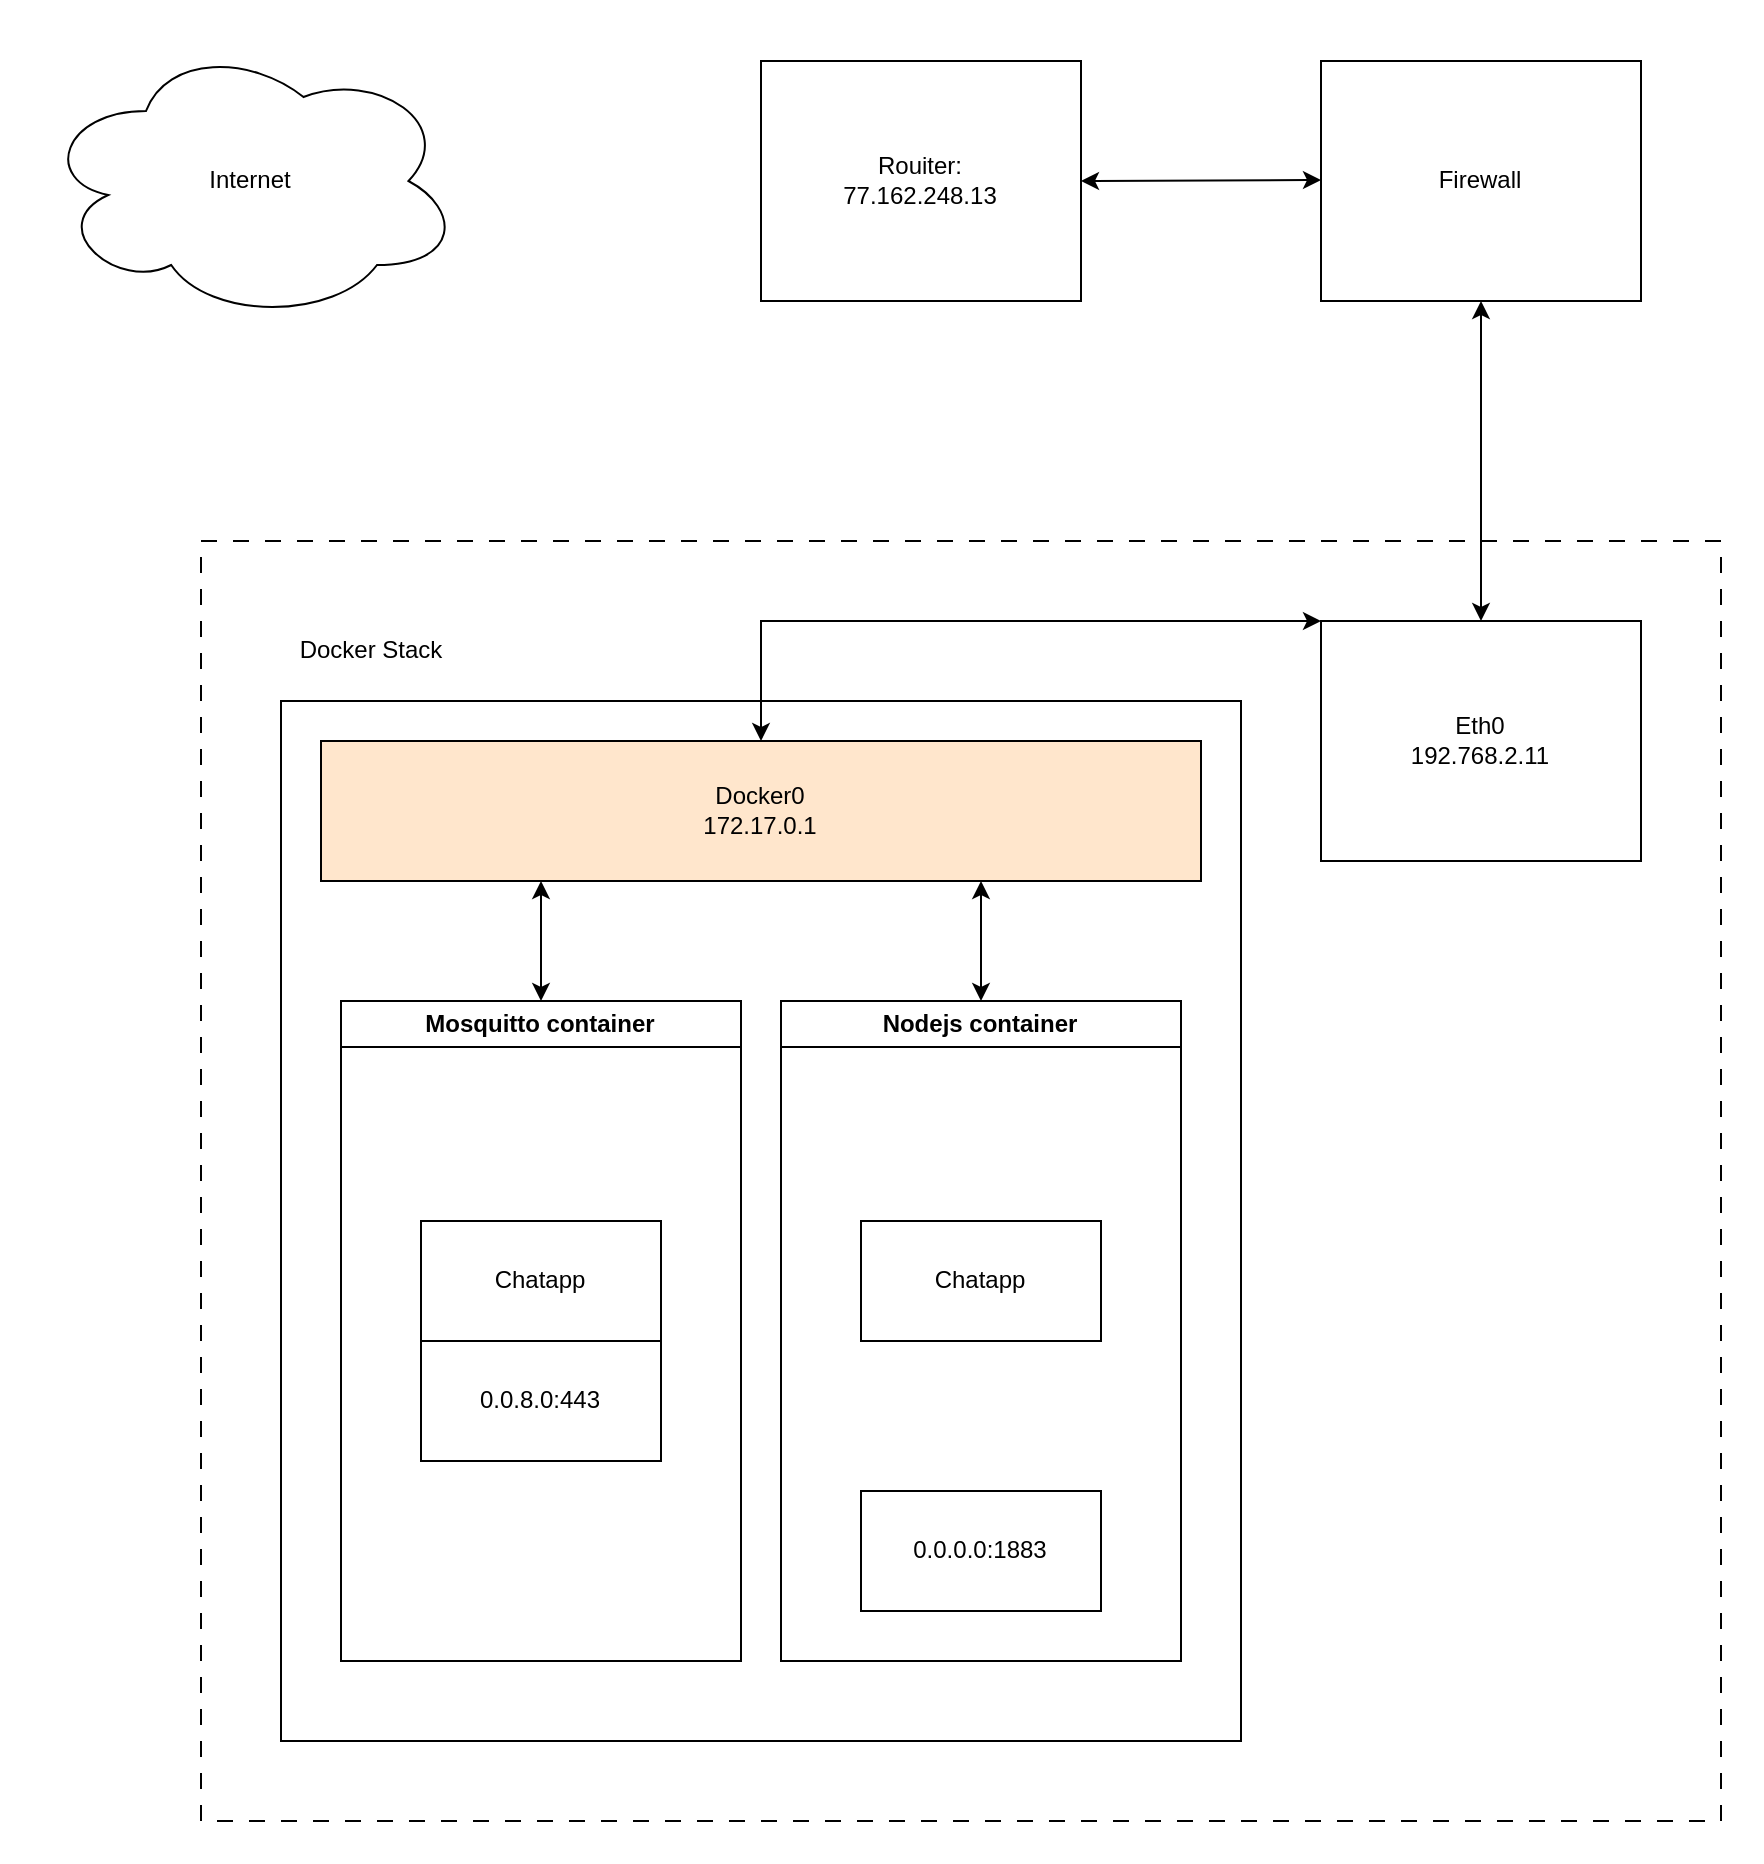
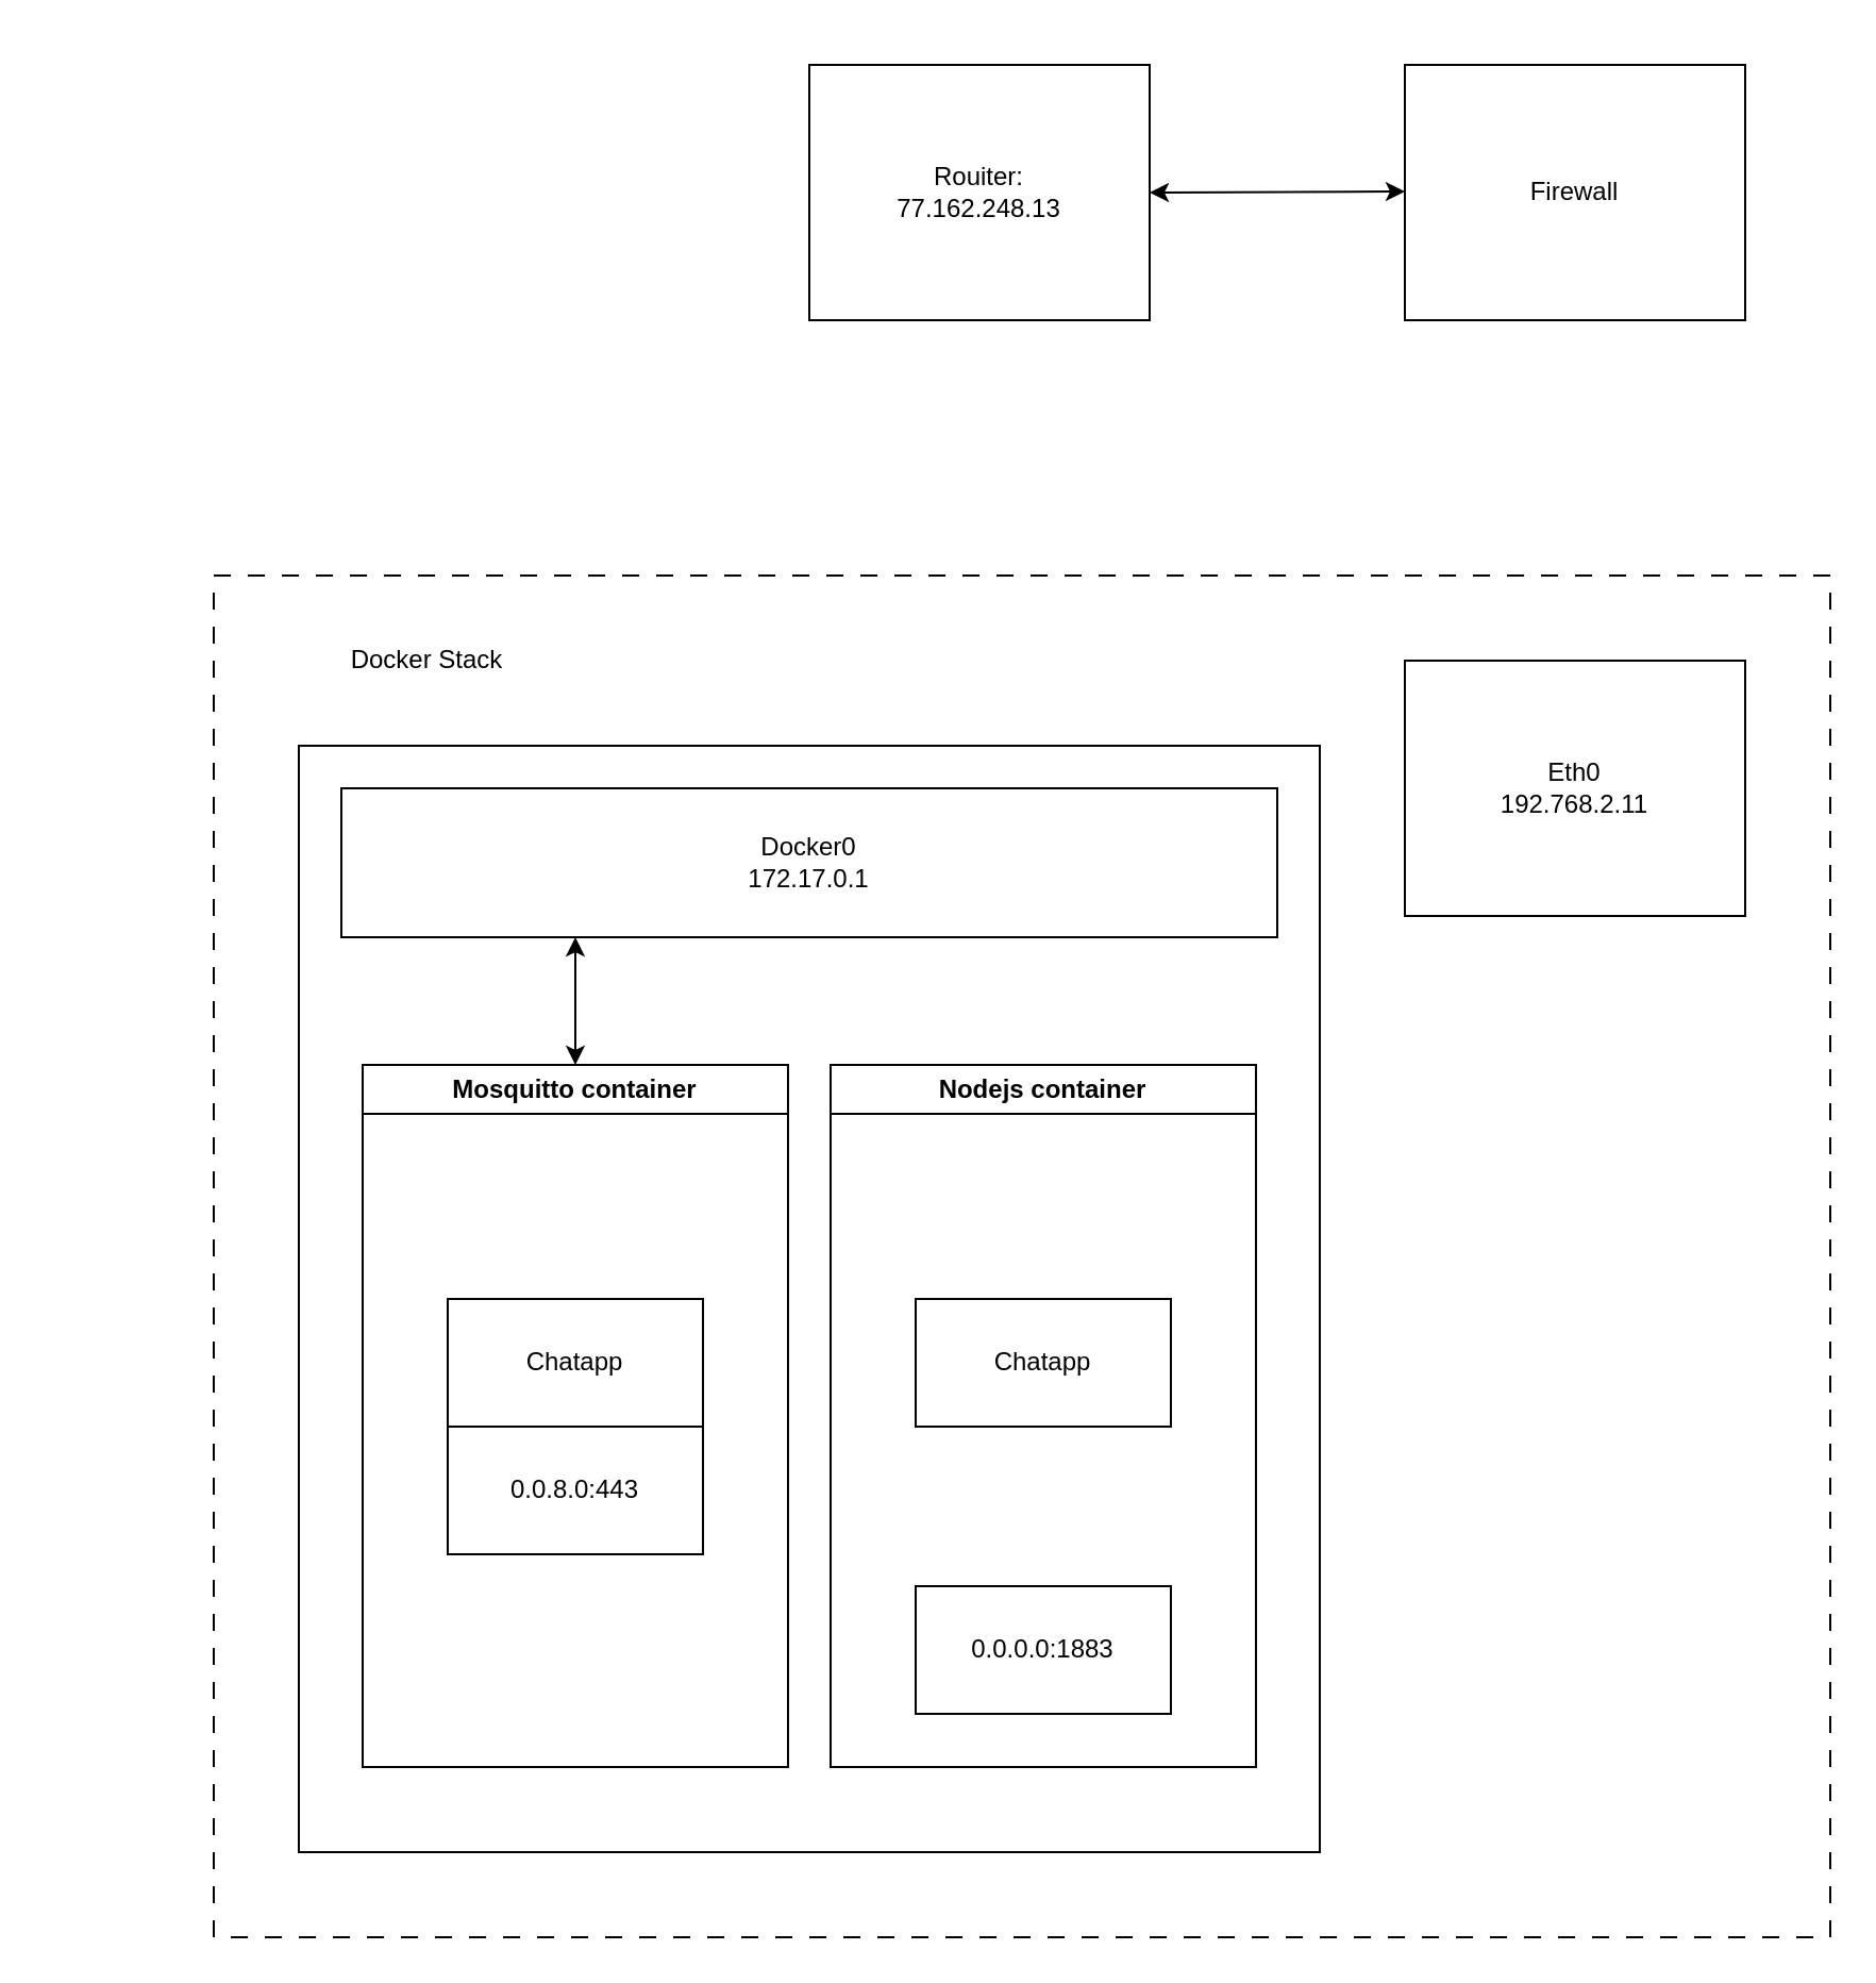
- <mxCell id="2" value="Internet" style="ellipse;shape=cloud;whiteSpace=wrap;html=1;" vertex="1" parent="1"><mxGeometry x="20" y="20" width="210" height="140" as="geometry" /></mxCell>
- <mxCell id="9" value="" style="endArrow=classic;startArrow=classic;html=1;rounded=0;entryX=0.5;entryY=1;entryDx=0;entryDy=0;exitX=0.5;exitY=0;exitDx=0;exitDy=0;" edge="1" parent="1" source="7" target="4"><mxGeometry width="50" height="50" relative="1" as="geometry"><mxPoint x="940" y="240.5" as="sourcePoint" /><mxPoint x="1060" y="240" as="targetPoint" /></mxGeometry></mxCell>
- <mxCell id="18" value="" style="endArrow=classic;startArrow=classic;html=1;rounded=0;exitX=0.5;exitY=0;exitDx=0;exitDy=0;entryX=0;entryY=0;entryDx=0;entryDy=0;" edge="1" parent="1" source="14" target="7"><mxGeometry width="50" height="50" relative="1" as="geometry"><mxPoint x="-10" y="440" as="sourcePoint" /><mxPoint x="40" y="390" as="targetPoint" /><Array as="points"><mxPoint x="380" y="310" /><mxPoint x="520" y="310" /></Array></mxGeometry></mxCell>
- <mxCell id="15" value="Docker Stack" style="text;html=1;align=center;verticalAlign=middle;resizable=0;points=[];autosize=1;strokeColor=none;fillColor=none;" vertex="1" parent="1"><mxGeometry x="140" y="310" width="90" height="30" as="geometry" /></mxCell>
+ <mxCell id="15" value="Docker Stack" style="text;html=1;align=center;verticalAlign=middle;resizable=0;points=[];autosize=1;strokeColor=none;fillColor=none;" vertex="1" parent="1"><mxGeometry x="155" y="295" width="90" height="30" as="geometry" /></mxCell>
- <mxCell id="14" value="Docker0&lt;div&gt;172.17.0.1&lt;/div&gt;" style="rounded=0;whiteSpace=wrap;html=1;fillColor=#ffe6cc;" vertex="1" parent="1"><mxGeometry x="160" y="370" width="440" height="70" as="geometry" /></mxCell>
+ <mxCell id="14" value="Docker0&lt;div&gt;172.17.0.1&lt;/div&gt;" style="rounded=0;whiteSpace=wrap;html=1;" vertex="1" parent="1"><mxGeometry x="160" y="370" width="440" height="70" as="geometry" /></mxCell>
- <mxCell id="17" value="" style="endArrow=classic;startArrow=classic;html=1;rounded=0;entryX=0.75;entryY=1;entryDx=0;entryDy=0;exitX=0.5;exitY=0;exitDx=0;exitDy=0;" edge="1" parent="1" source="13" target="14"><mxGeometry width="50" height="50" relative="1" as="geometry"><mxPoint x="620" y="560" as="sourcePoint" /><mxPoint x="670" y="510" as="targetPoint" /></mxGeometry></mxCell>
